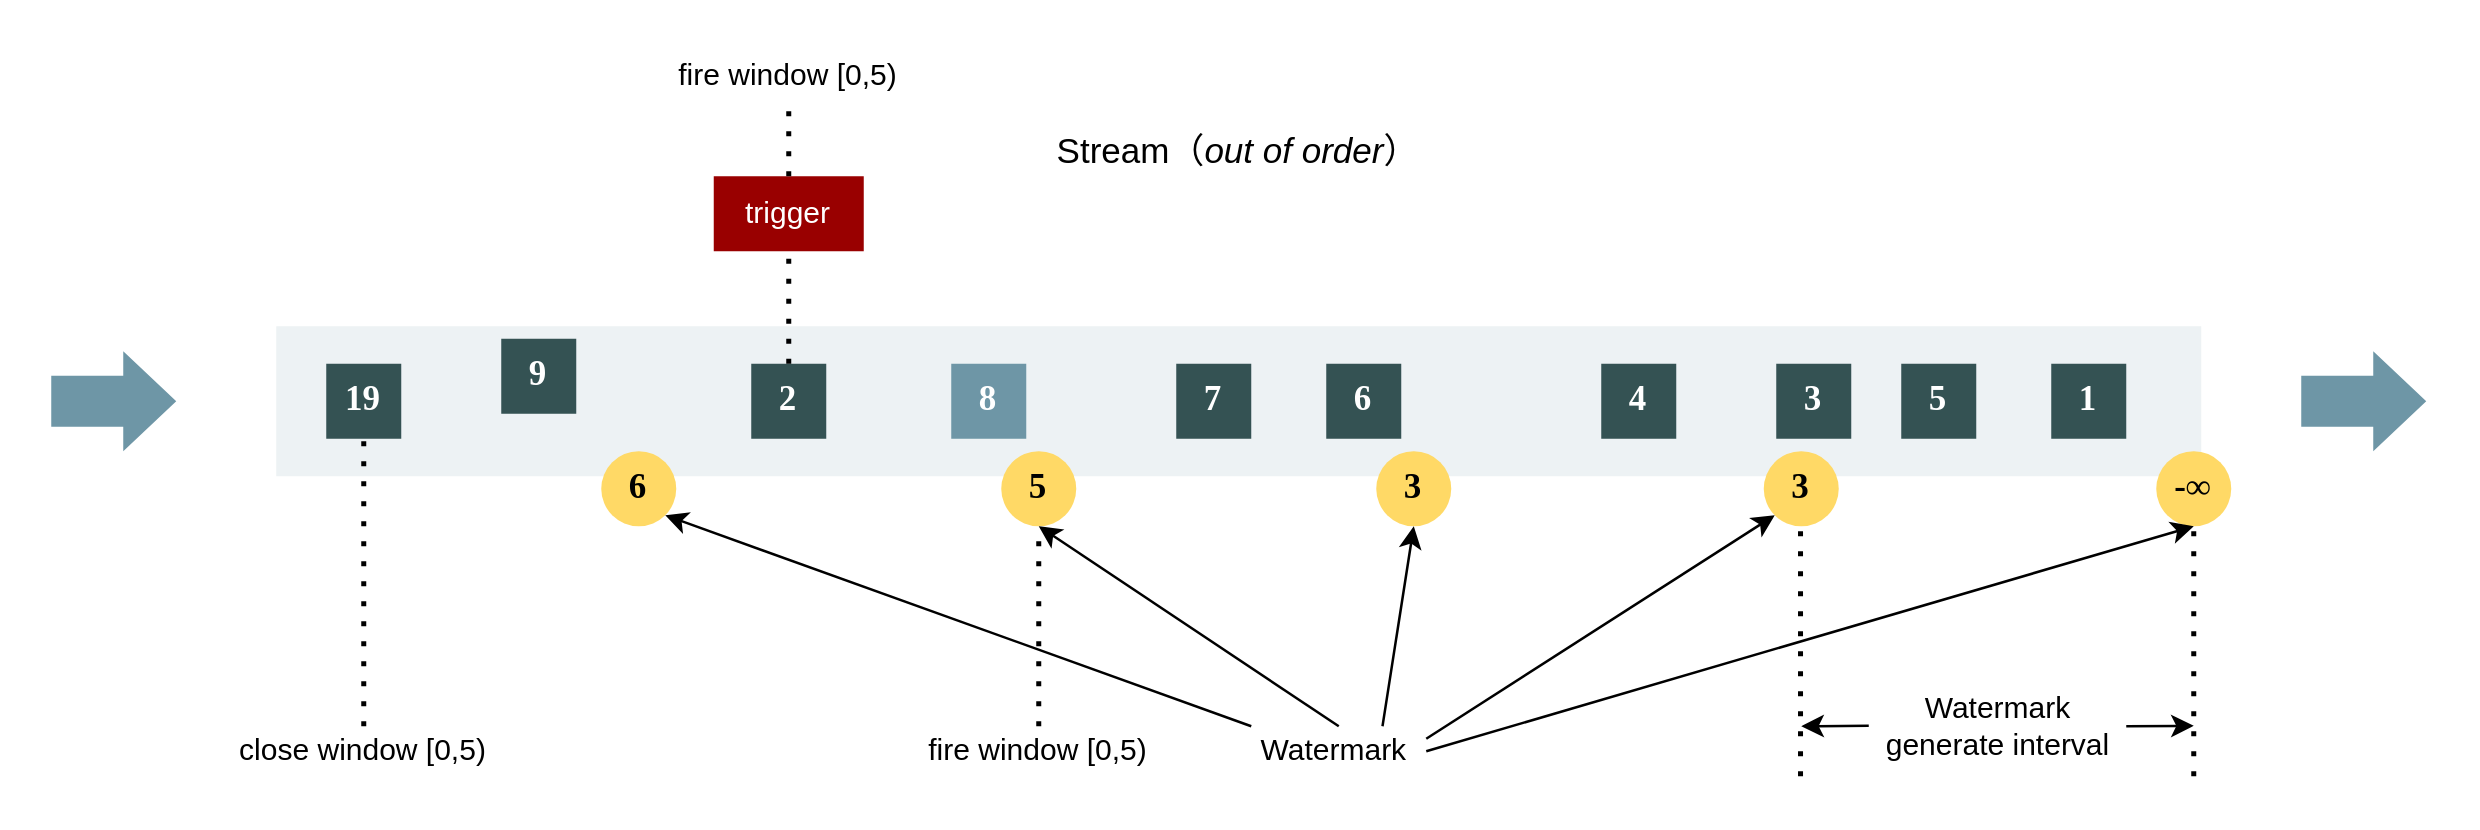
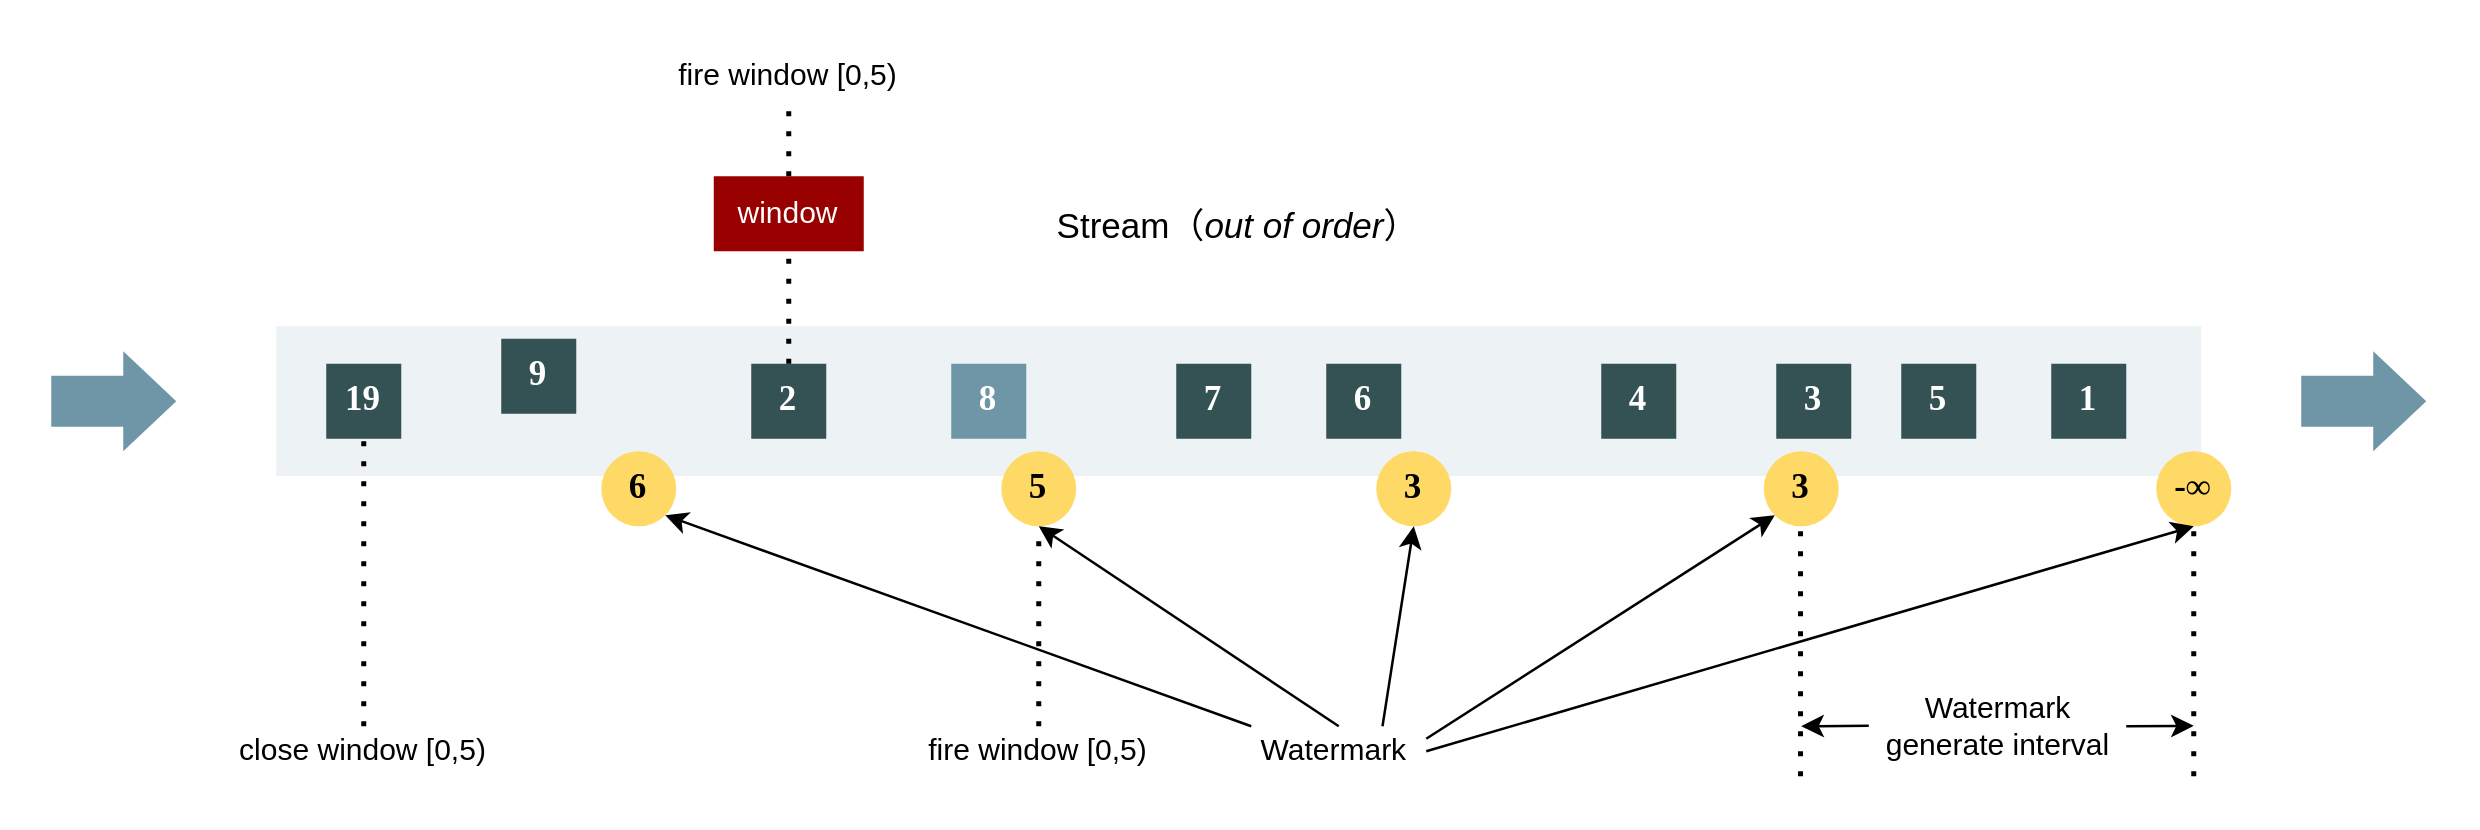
- <mxCell id="5" value="Stream（&lt;i&gt;out of&amp;nbsp;order&lt;/i&gt;）" style="text;html=1;strokeColor=none;fillColor=none;align=center;verticalAlign=middle;whiteSpace=wrap;rounded=0;fontSize=14;" parent="1" vertex="1"><mxGeometry x="391.25" y="50" width="207.5" height="20" as="geometry" /></mxCell>
+ <mxCell id="5" value="Stream（&lt;i&gt;out of&amp;nbsp;order&lt;/i&gt;）" style="text;html=1;strokeColor=none;fillColor=none;align=center;verticalAlign=middle;whiteSpace=wrap;rounded=0;fontSize=14;" parent="1" vertex="1"><mxGeometry x="391.25" y="80" width="207.5" height="20" as="geometry" /></mxCell>
- <mxCell id="36" value="trigger" style="rounded=0;whiteSpace=wrap;html=1;strokeColor=none;fontColor=#FFFFFF;fillColor=#990000;" vertex="1" parent="1"><mxGeometry x="285" y="70" width="60" height="30" as="geometry" /></mxCell>
+ <mxCell id="36" value="window" style="rounded=0;whiteSpace=wrap;html=1;strokeColor=none;fontColor=#FFFFFF;fillColor=#990000;" vertex="1" parent="1"><mxGeometry x="285" y="70" width="60" height="30" as="geometry" /></mxCell>
